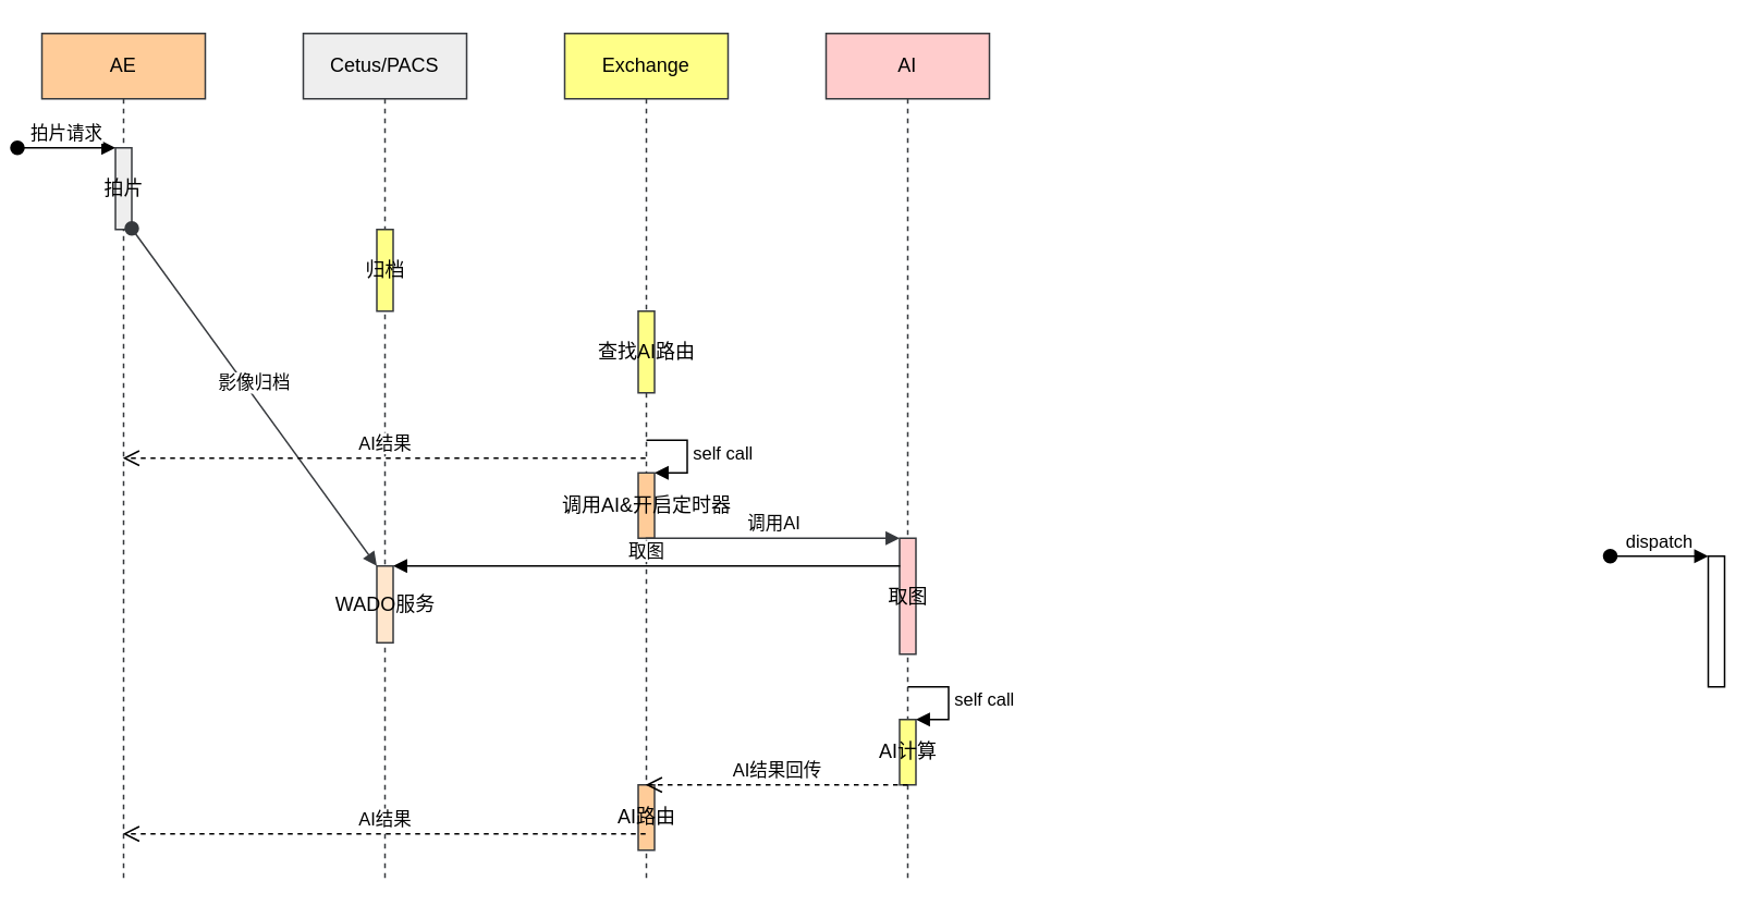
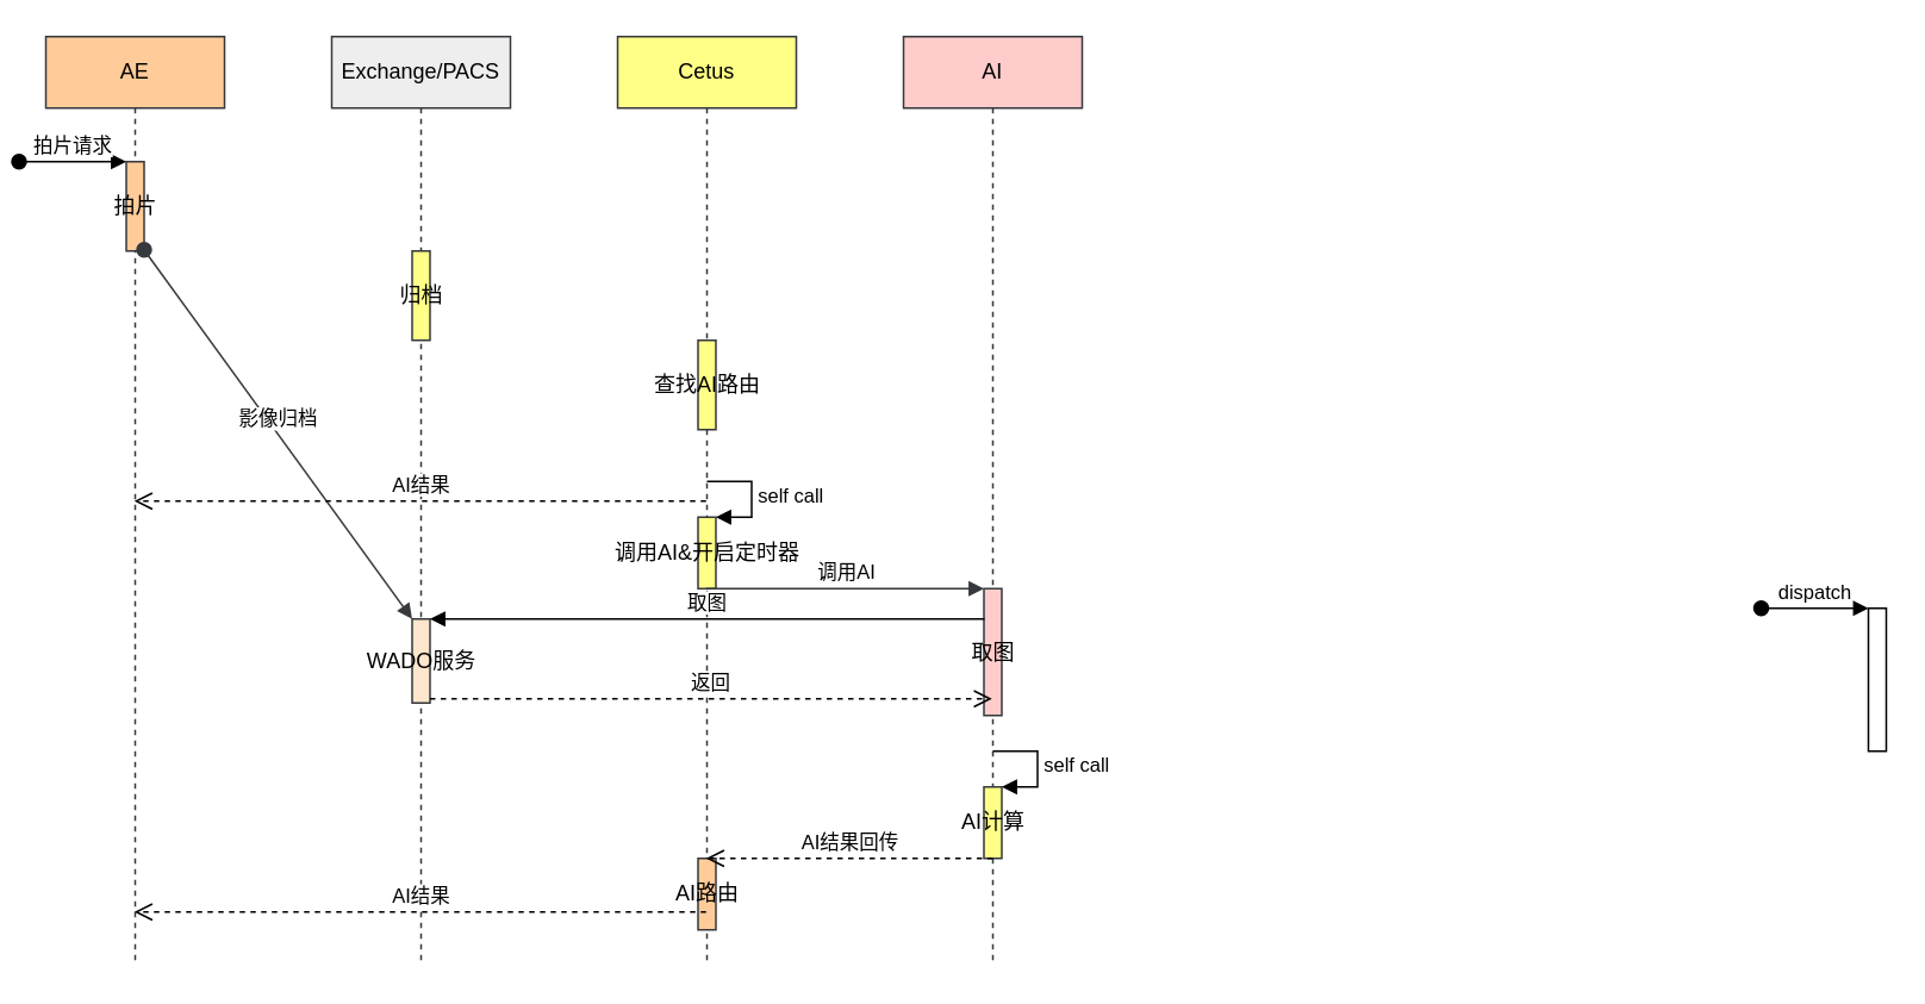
- <mxCell id="5" value="Cetus/PACS" style="shape=umlLifeline;perimeter=lifelinePerimeter;whiteSpace=wrap;html=1;container=1;collapsible=0;recursiveResize=0;outlineConnect=0;fillColor=#eeeeee;strokeColor=#36393d;" parent="1" vertex="1"><mxGeometry x="180" y="20" width="100" height="520" as="geometry" /></mxCell>
+ <mxCell id="5" value="Exchange/PACS" style="shape=umlLifeline;perimeter=lifelinePerimeter;whiteSpace=wrap;html=1;container=1;collapsible=0;recursiveResize=0;outlineConnect=0;fillColor=#eeeeee;strokeColor=#36393d;" parent="1" vertex="1"><mxGeometry x="180" y="20" width="100" height="520" as="geometry" /></mxCell>
- <mxCell id="8" value="Exchange" style="shape=umlLifeline;perimeter=lifelinePerimeter;whiteSpace=wrap;html=1;container=1;collapsible=0;recursiveResize=0;outlineConnect=0;fillColor=#ffff88;strokeColor=#36393d;" parent="1" vertex="1"><mxGeometry x="340" y="20" width="100" height="520" as="geometry" /></mxCell>
+ <mxCell id="8" value="Cetus" style="shape=umlLifeline;perimeter=lifelinePerimeter;whiteSpace=wrap;html=1;container=1;collapsible=0;recursiveResize=0;outlineConnect=0;fillColor=#ffff88;strokeColor=#36393d;" parent="1" vertex="1"><mxGeometry x="340" y="20" width="100" height="520" as="geometry" /></mxCell>
- <mxCell id="3" value="拍片" style="html=1;points=[];perimeter=orthogonalPerimeter;fillColor=#eeeeee;strokeColor=#36393d;" parent="2" vertex="1"><mxGeometry x="45" y="70" width="10" height="50" as="geometry" /></mxCell>
+ <mxCell id="3" value="拍片" style="html=1;points=[];perimeter=orthogonalPerimeter;fillColor=#ffcc99;strokeColor=#36393d;" parent="2" vertex="1"><mxGeometry x="45" y="70" width="10" height="50" as="geometry" /></mxCell>
- <mxCell id="10" value="调用AI&amp;amp;开启定时器" style="html=1;points=[];perimeter=orthogonalPerimeter;fillColor=#ffcc99;strokeColor=#36393d;" parent="8" vertex="1"><mxGeometry x="45" y="269" width="10" height="40" as="geometry" /></mxCell>
+ <mxCell id="10" value="调用AI&amp;amp;开启定时器" style="html=1;points=[];perimeter=orthogonalPerimeter;fillColor=#ffff88;strokeColor=#36393d;" parent="8" vertex="1"><mxGeometry x="45" y="269" width="10" height="40" as="geometry" /></mxCell>
+ <mxCell id="22" value="返回" style="html=1;verticalAlign=bottom;endArrow=open;dashed=1;endSize=8;exitX=1;exitY=0.95;rounded=0;" parent="1" source="7" target="13" edge="1"><mxGeometry relative="1" as="geometry"><mxPoint x="295" y="397" as="targetPoint" /></mxGeometry></mxCell>
